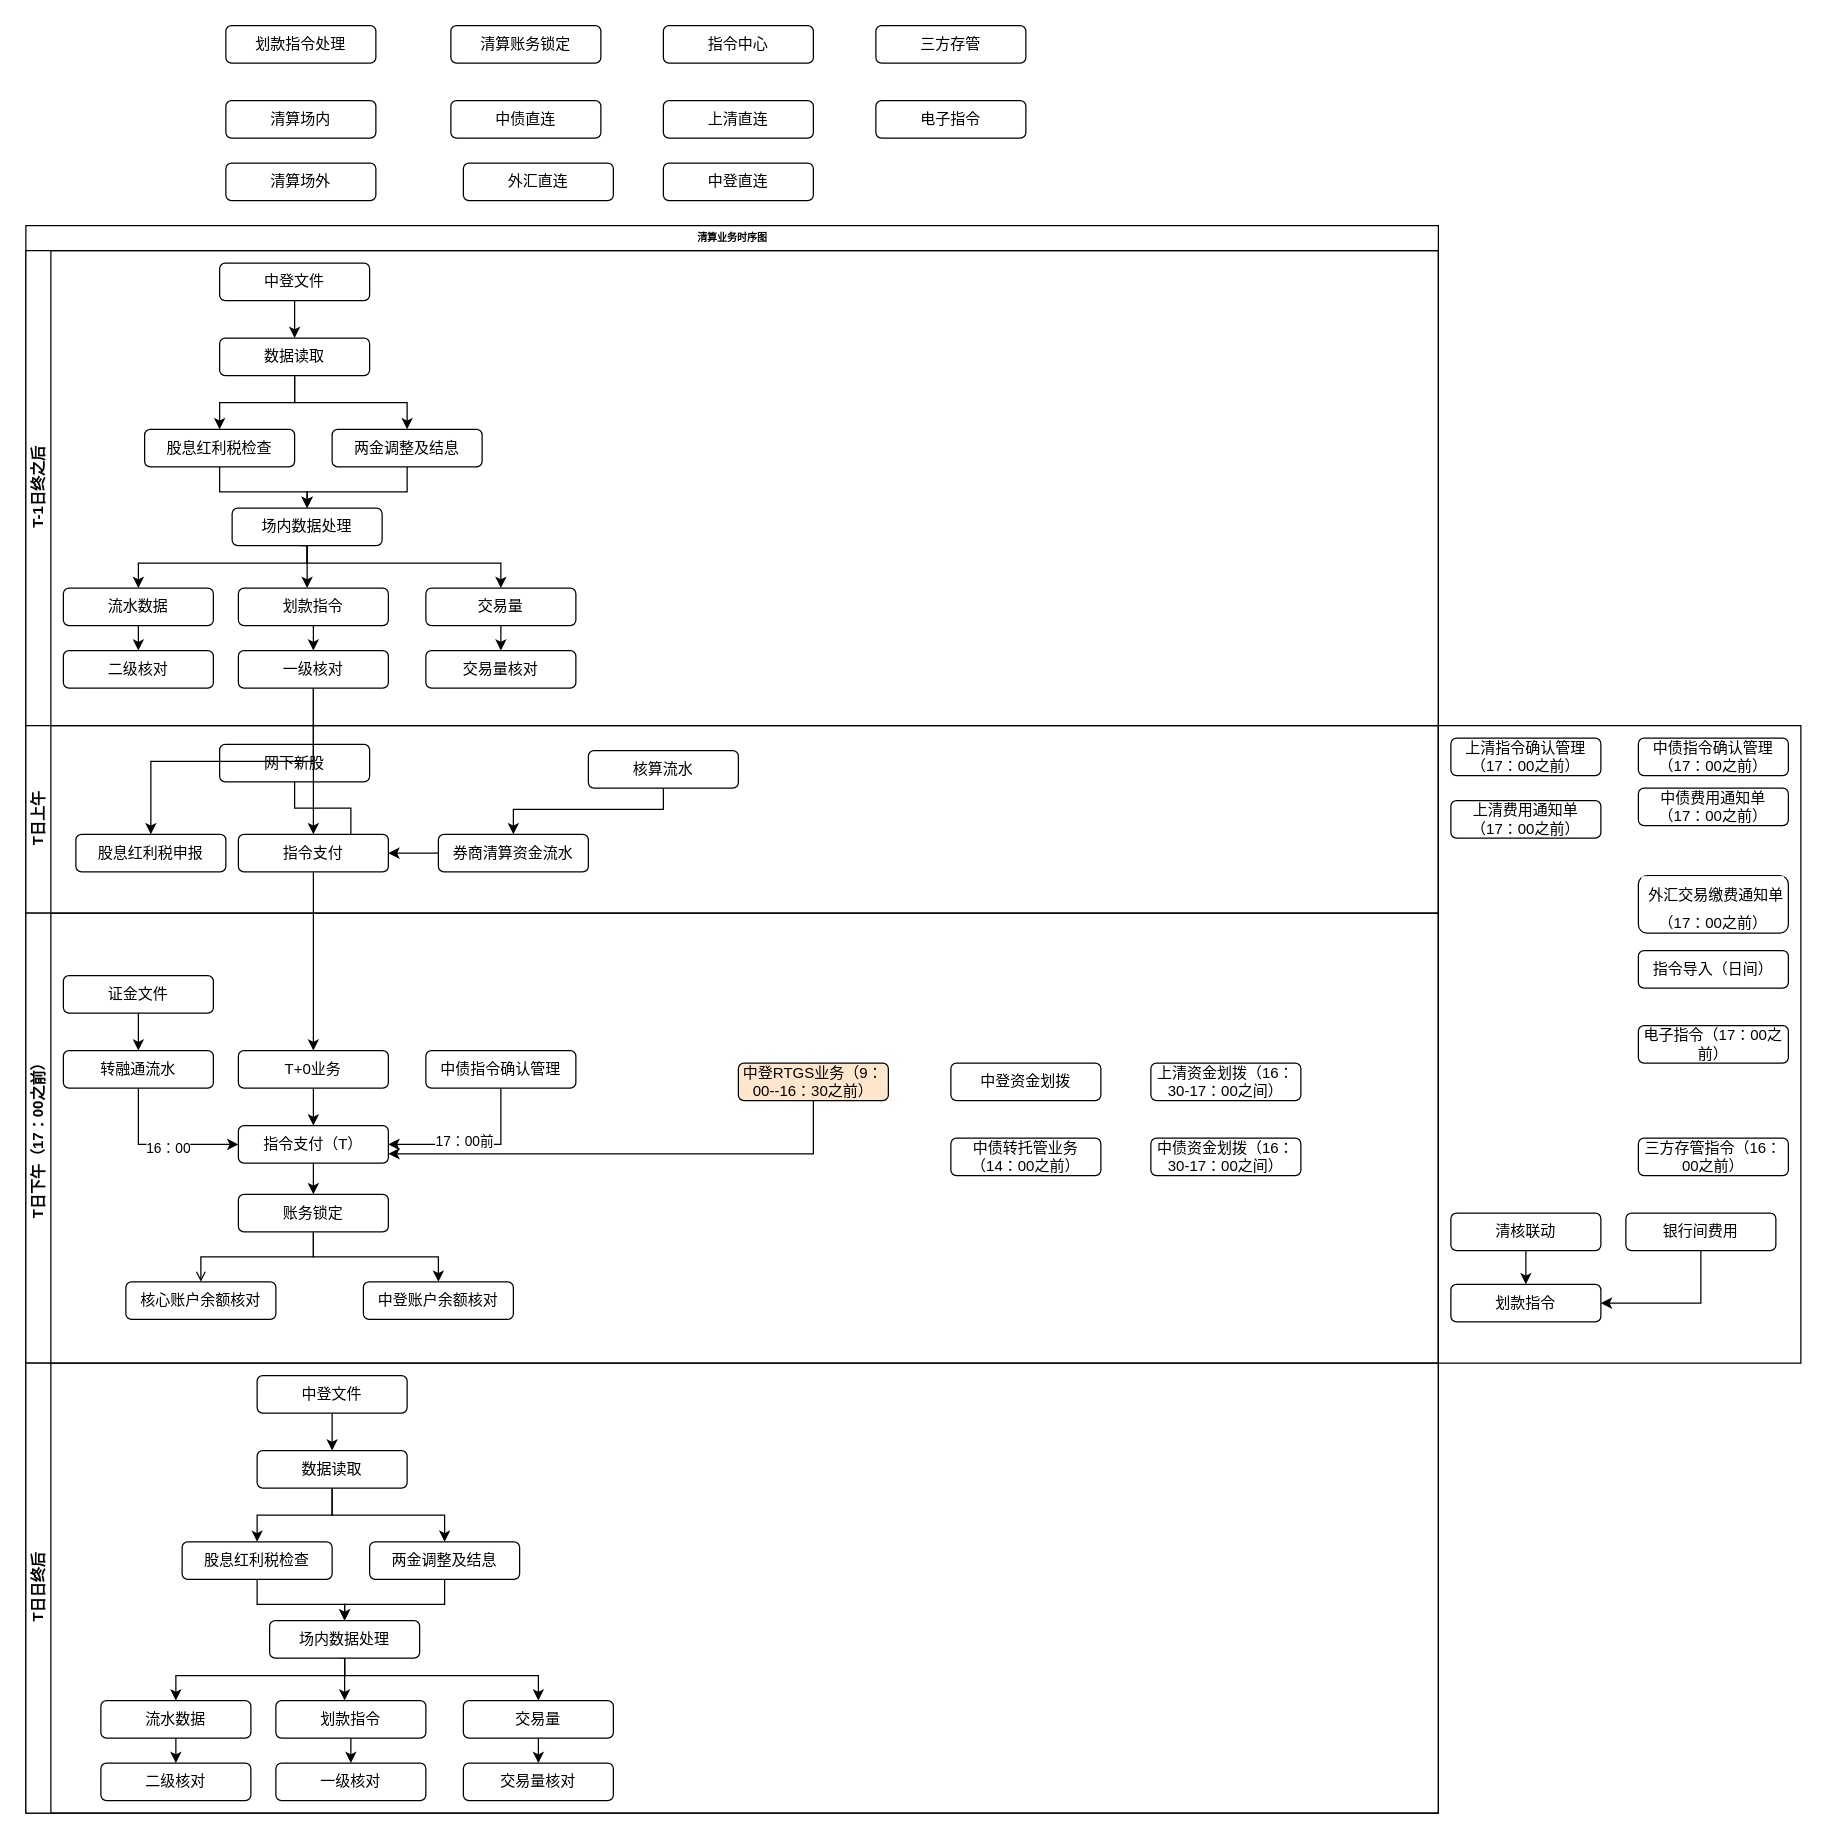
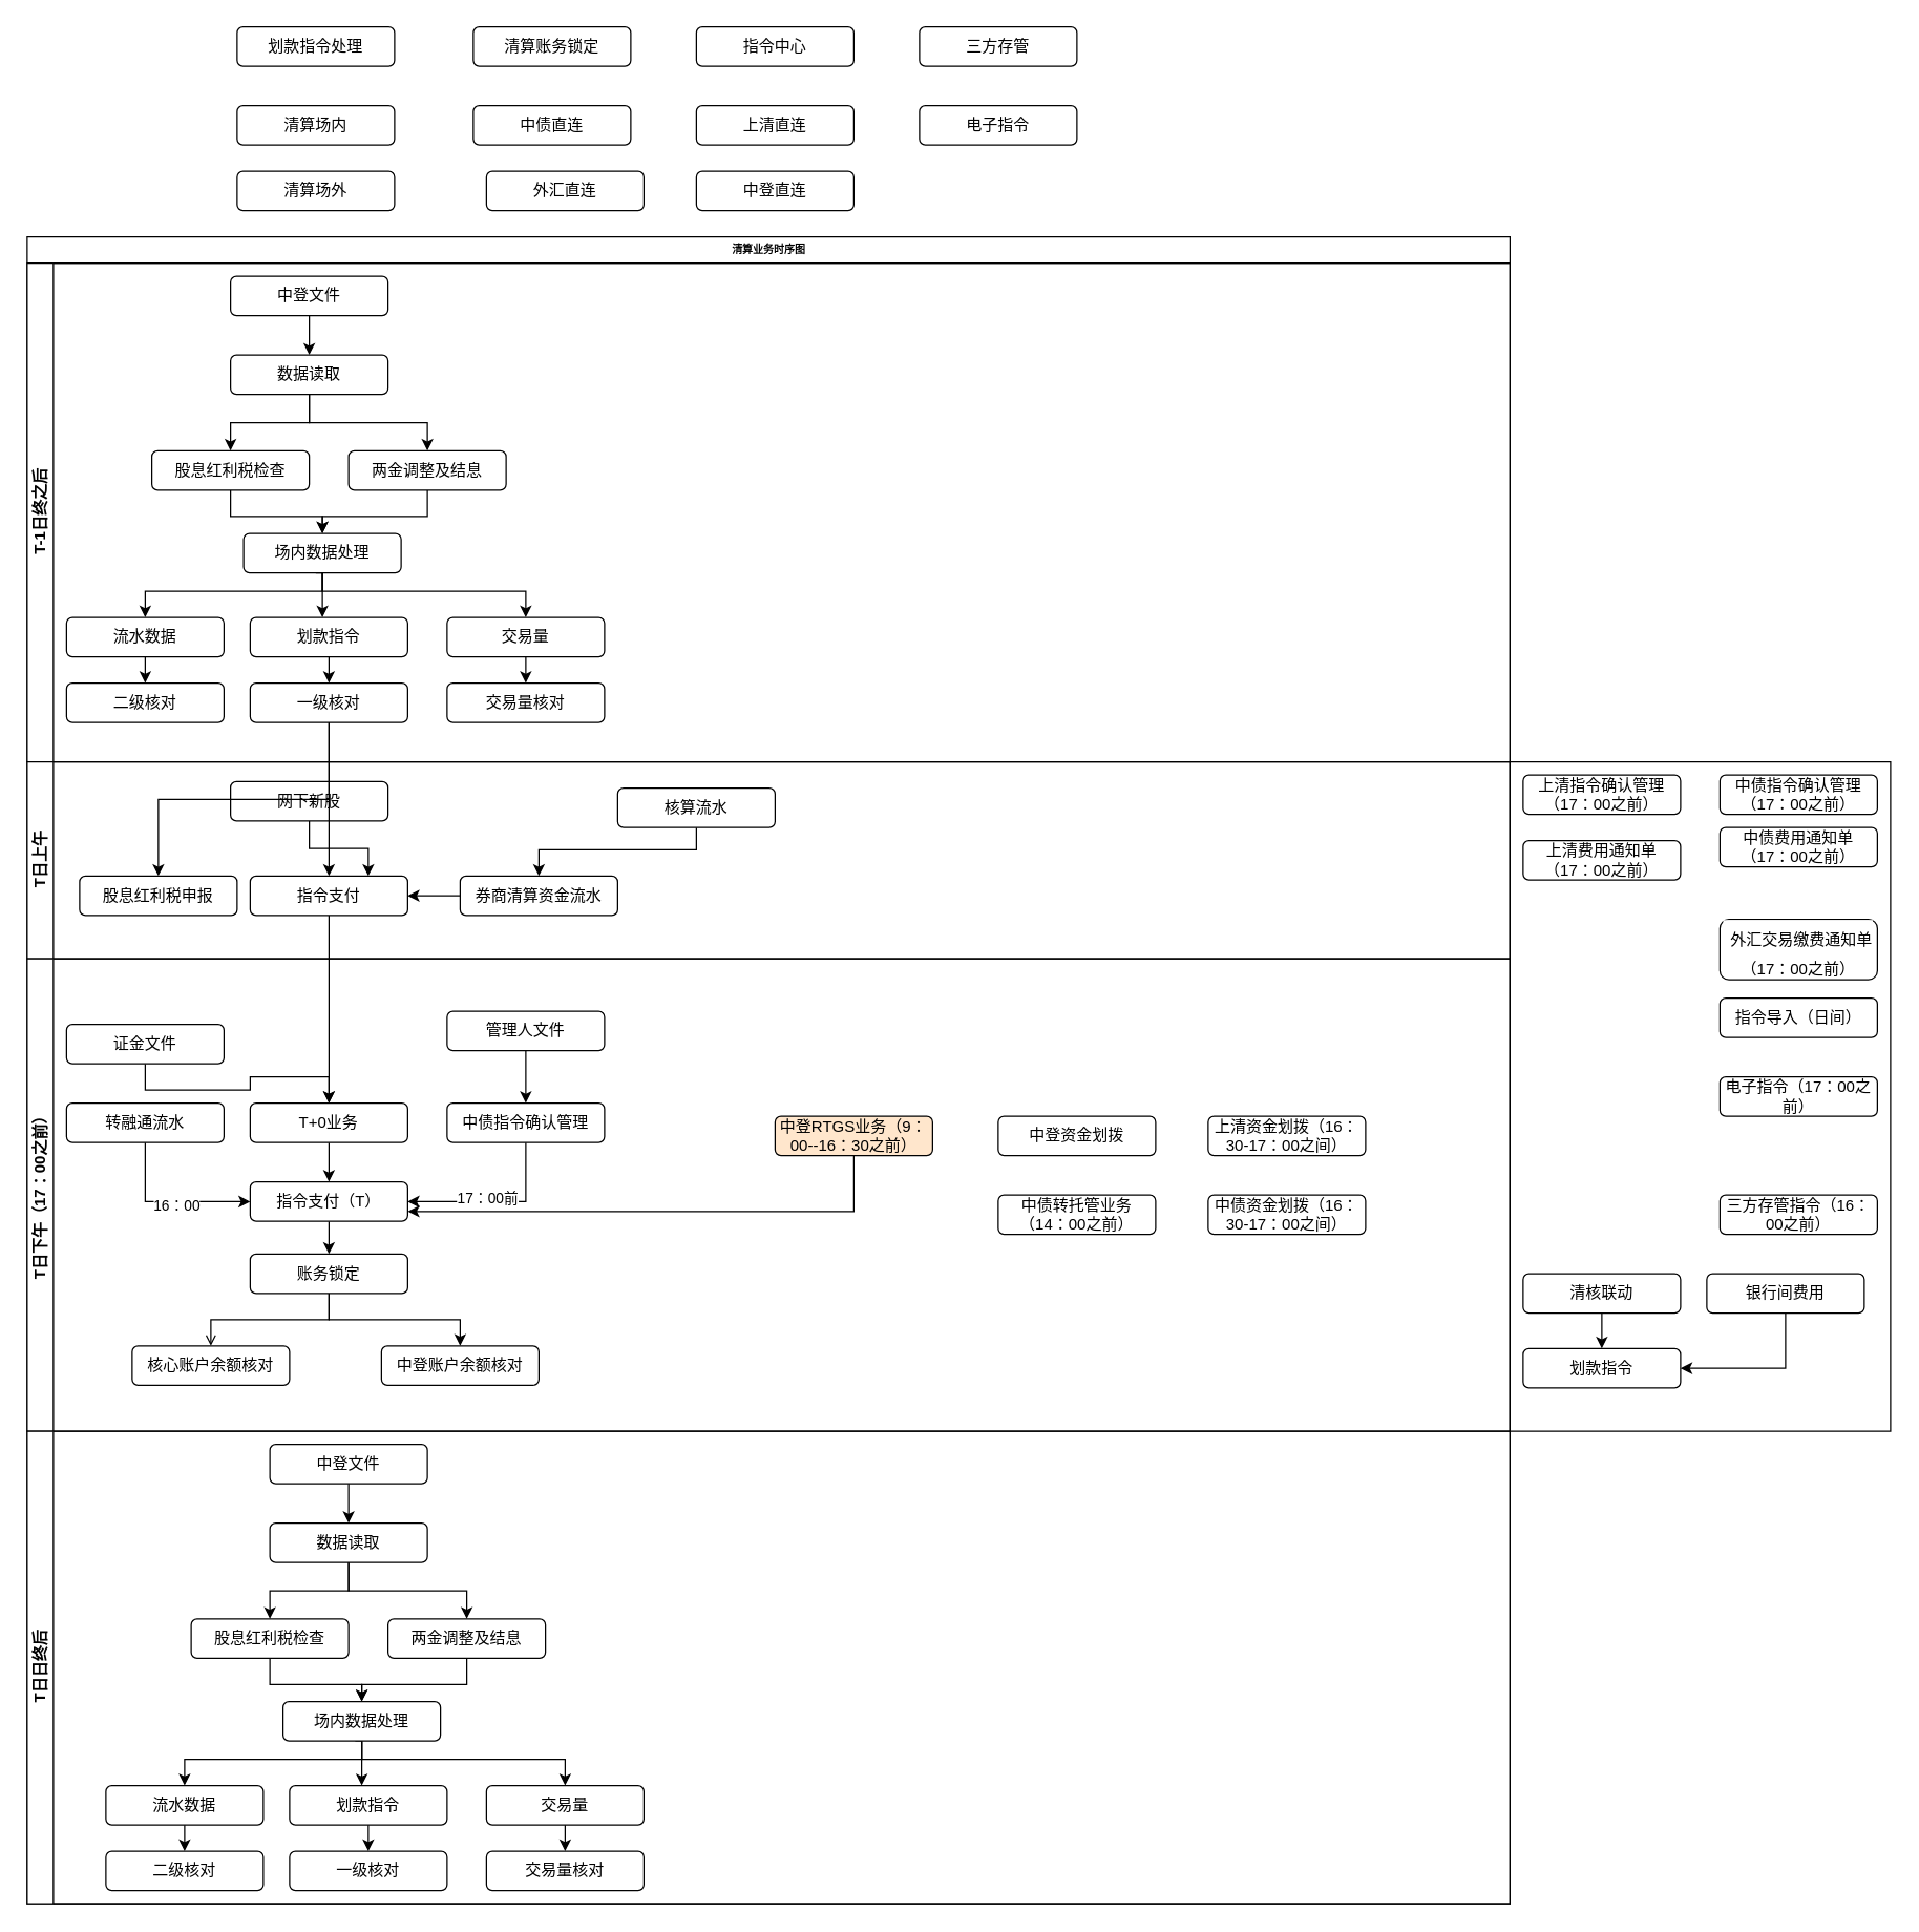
- <mxCell id="34" style="edgeStyle=orthogonalEdgeStyle;rounded=0;orthogonalLoop=1;jettySize=auto;html=1;exitX=0.5;exitY=1;exitDx=0;exitDy=0;entryX=0.75;entryY=0;entryDx=0;entryDy=0;endArrow=none;" edge="1" parent="27" source="35" target="29"><mxGeometry relative="1" as="geometry" /></mxCell>
+ <mxCell id="34" style="edgeStyle=orthogonalEdgeStyle;rounded=0;orthogonalLoop=1;jettySize=auto;html=1;exitX=0.5;exitY=1;exitDx=0;exitDy=0;entryX=0.75;entryY=0;entryDx=0;entryDy=0;" edge="1" parent="27" source="35" target="29"><mxGeometry relative="1" as="geometry" /></mxCell>
+ <mxCell id="50" value="管理人文件" style="rounded=1;whiteSpace=wrap;html=1;" vertex="1" parent="36"><mxGeometry x="320" y="40" width="120" height="30" as="geometry" /></mxCell>
+ <mxCell id="49" style="edgeStyle=orthogonalEdgeStyle;rounded=0;orthogonalLoop=1;jettySize=auto;html=1;exitX=0.5;exitY=1;exitDx=0;exitDy=0;entryX=0.5;entryY=0;entryDx=0;entryDy=0;" edge="1" parent="36" source="50" target="48"><mxGeometry relative="1" as="geometry" /></mxCell>
- <mxCell id="51" style="edgeStyle=orthogonalEdgeStyle;rounded=0;orthogonalLoop=1;jettySize=auto;html=1;exitX=0.5;exitY=1;exitDx=0;exitDy=0;entryX=0.5;entryY=0;entryDx=0;entryDy=0;" edge="1" parent="36" source="52" target="55"><mxGeometry relative="1" as="geometry" /></mxCell>
+ <mxCell id="51" style="edgeStyle=orthogonalEdgeStyle;rounded=0;orthogonalLoop=1;jettySize=auto;html=1;exitX=0.5;exitY=1;exitDx=0;exitDy=0;" edge="1" parent="36" source="52" target="38"><mxGeometry relative="1" as="geometry" /></mxCell>
